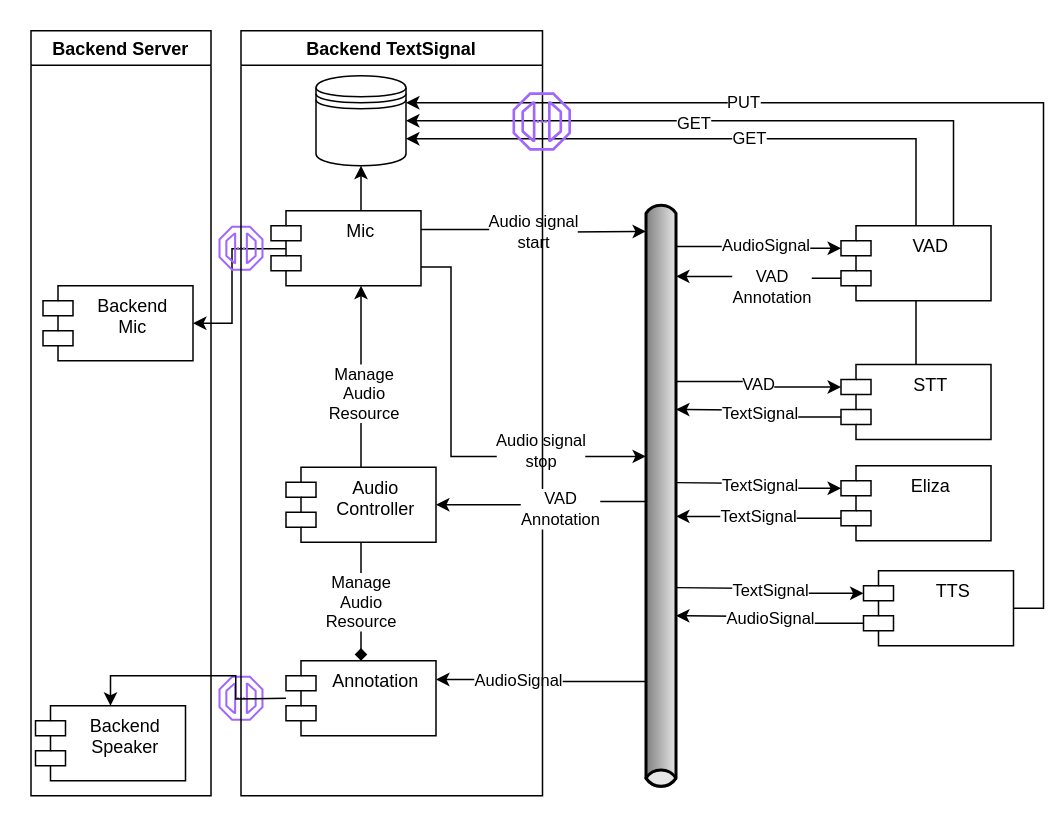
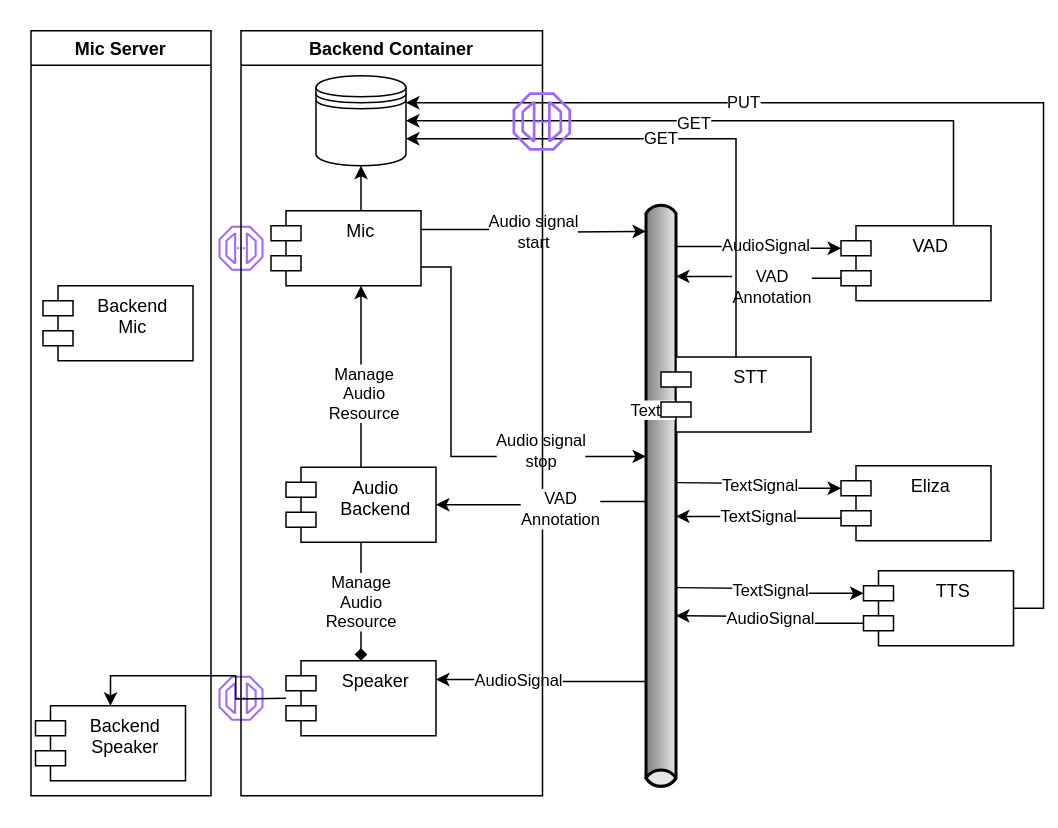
- <mxCell id="40" value="Backend Server" style="swimlane;" parent="1" vertex="1"><mxGeometry x="20" y="20" width="120" height="510" as="geometry" /></mxCell>
+ <mxCell id="40" value="Mic Server" style="swimlane;" parent="1" vertex="1"><mxGeometry x="20" y="20" width="120" height="510" as="geometry" /></mxCell>
- <mxCell id="34" value="Backend TextSignal" style="swimlane;" parent="1" vertex="1"><mxGeometry x="160" y="20" width="201" height="510" as="geometry" /></mxCell>
+ <mxCell id="34" value="Backend Container" style="swimlane;" parent="1" vertex="1"><mxGeometry x="160" y="20" width="201" height="510" as="geometry" /></mxCell>
- <mxCell id="3" style="edgeStyle=orthogonalEdgeStyle;rounded=0;orthogonalLoop=1;jettySize=auto;html=1;exitX=0.105;exitY=0.507;exitDx=0;exitDy=0;entryX=1;entryY=0.5;entryDx=0;entryDy=0;exitPerimeter=0;" parent="1" source="6" target="41" edge="1"><mxGeometry relative="1" as="geometry" /></mxCell>
- <mxCell id="21" value="STT&#10;" style="shape=module;align=left;spacingLeft=20;align=center;verticalAlign=top;" parent="1" vertex="1"><mxGeometry x="560" y="242.5" width="100" height="50" as="geometry" /></mxCell>
+ <mxCell id="21" value="STT&#10;" style="shape=module;align=left;spacingLeft=20;align=center;verticalAlign=top;" parent="1" vertex="1"><mxGeometry x="440" y="237.5" width="100" height="50" as="geometry" /></mxCell>
- <mxCell id="38" value="Audio&#10;Controller" style="shape=module;align=left;spacingLeft=20;align=center;verticalAlign=top;" parent="34" vertex="1"><mxGeometry x="30" y="291" width="100" height="50" as="geometry" /></mxCell>
+ <mxCell id="38" value="Audio&#10;Backend" style="shape=module;align=left;spacingLeft=20;align=center;verticalAlign=top;" parent="34" vertex="1"><mxGeometry x="30" y="291" width="100" height="50" as="geometry" /></mxCell>
- <mxCell id="39" value="Annotation" style="shape=module;align=left;spacingLeft=20;align=center;verticalAlign=top;" parent="34" vertex="1"><mxGeometry x="30" y="420" width="100" height="50" as="geometry" /></mxCell>
+ <mxCell id="39" value="Speaker" style="shape=module;align=left;spacingLeft=20;align=center;verticalAlign=top;" parent="34" vertex="1"><mxGeometry x="30" y="420" width="100" height="50" as="geometry" /></mxCell>
